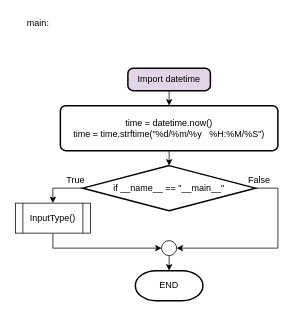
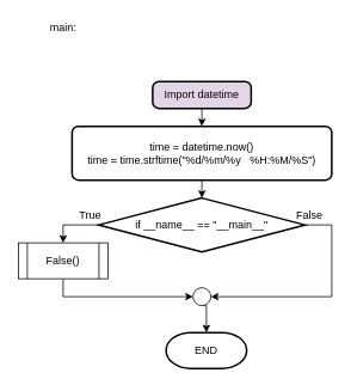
- <mxCell id="2" value="main:" style="text;html=1;align=center;verticalAlign=middle;resizable=0;points=[];autosize=1;strokeColor=none;fillColor=none;" parent="1" vertex="1"><mxGeometry x="25" y="20" width="50" height="20" as="geometry" /></mxCell>
+ <mxCell id="2" value="main:" style="text;html=1;align=center;verticalAlign=middle;resizable=0;points=[];autosize=1;strokeColor=none;fillColor=none;" parent="1" vertex="1"><mxGeometry x="45" y="20" width="50" height="20" as="geometry" /></mxCell>
- <mxCell id="13" value="InputType()" style="shape=process;whiteSpace=wrap;html=1;backgroundOutline=1;" parent="1" vertex="1"><mxGeometry x="20" y="270" width="100" height="40" as="geometry" /></mxCell>
+ <mxCell id="13" value="False()" style="shape=process;whiteSpace=wrap;html=1;backgroundOutline=1;" parent="1" vertex="1"><mxGeometry x="20" y="270" width="100" height="40" as="geometry" /></mxCell>
- <mxCell id="14" value="END" style="strokeWidth=2;html=1;shape=mxgraph.flowchart.terminator;whiteSpace=wrap;" parent="1" vertex="1"><mxGeometry x="180" y="360" width="90" height="40" as="geometry" /></mxCell>
+ <mxCell id="14" value="END" style="strokeWidth=2;html=1;shape=mxgraph.flowchart.terminator;whiteSpace=wrap;" parent="1" vertex="1"><mxGeometry x="185" y="370" width="90" height="40" as="geometry" /></mxCell>
